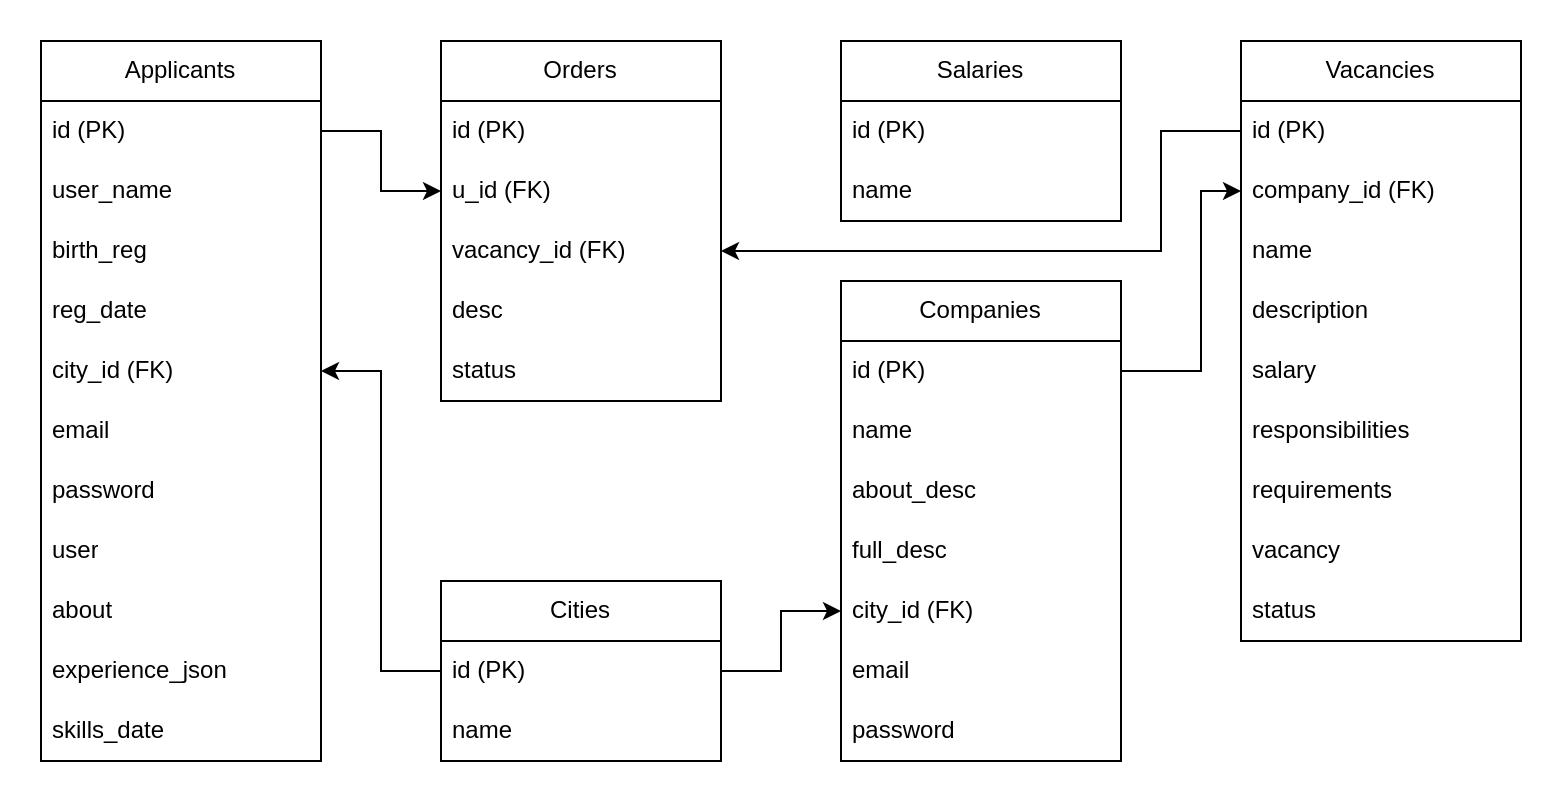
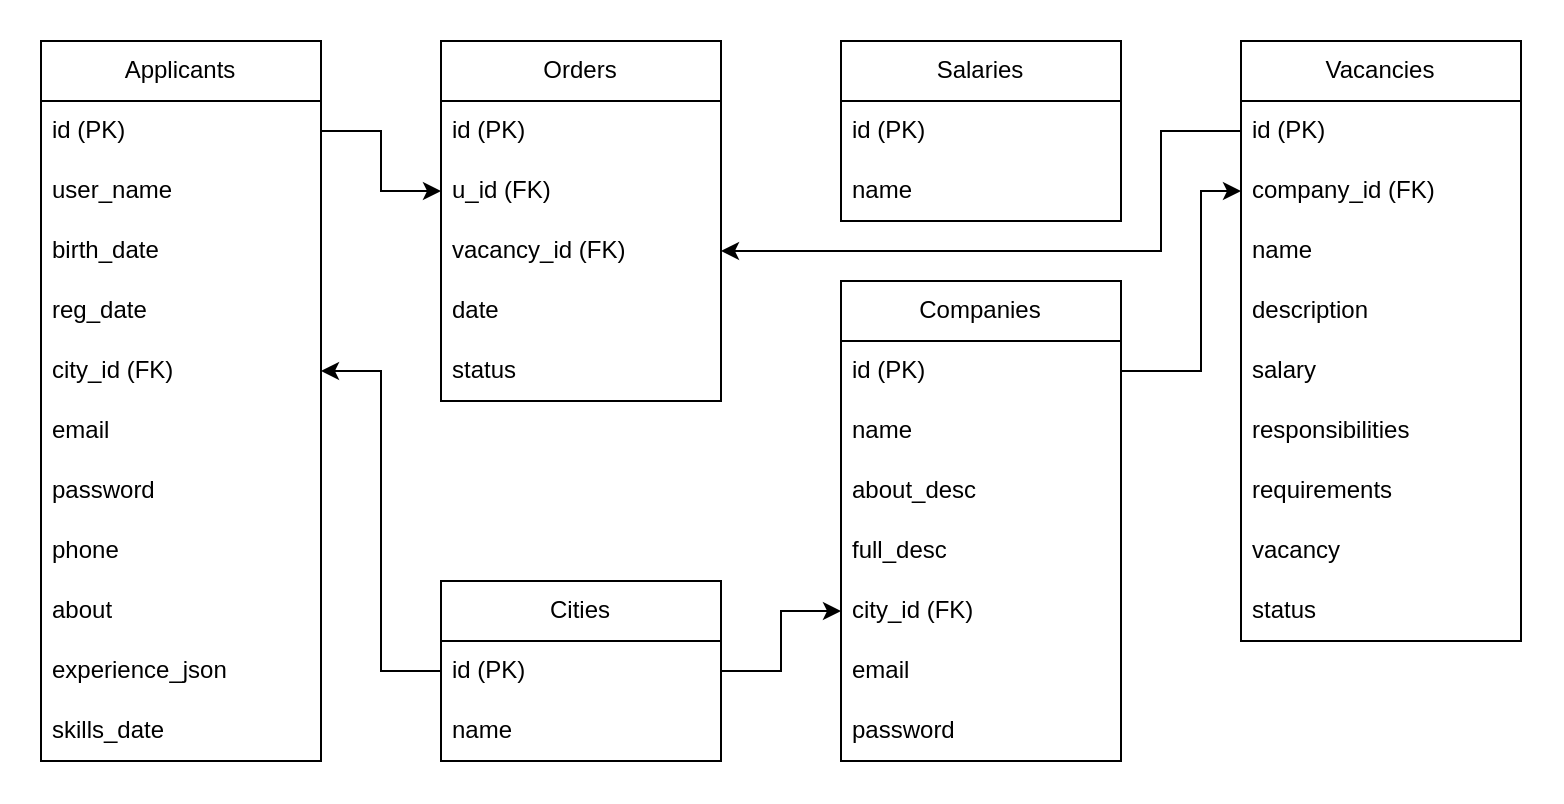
- <mxCell id="5" value="birth_reg" style="text;strokeColor=none;fillColor=none;align=left;verticalAlign=middle;spacingLeft=4;spacingRight=4;overflow=hidden;points=[[0,0.5],[1,0.5]];portConstraint=eastwest;rotatable=0;whiteSpace=wrap;html=1;" vertex="1" parent="2"><mxGeometry y="90" width="140" height="30" as="geometry" /></mxCell>
+ <mxCell id="5" value="birth_date" style="text;strokeColor=none;fillColor=none;align=left;verticalAlign=middle;spacingLeft=4;spacingRight=4;overflow=hidden;points=[[0,0.5],[1,0.5]];portConstraint=eastwest;rotatable=0;whiteSpace=wrap;html=1;" vertex="1" parent="2"><mxGeometry y="90" width="140" height="30" as="geometry" /></mxCell>
- <mxCell id="45" value="desc" style="text;strokeColor=none;fillColor=none;align=left;verticalAlign=middle;spacingLeft=4;spacingRight=4;overflow=hidden;points=[[0,0.5],[1,0.5]];portConstraint=eastwest;rotatable=0;whiteSpace=wrap;html=1;" vertex="1" parent="41"><mxGeometry y="120" width="140" height="30" as="geometry" /></mxCell>
+ <mxCell id="45" value="date" style="text;strokeColor=none;fillColor=none;align=left;verticalAlign=middle;spacingLeft=4;spacingRight=4;overflow=hidden;points=[[0,0.5],[1,0.5]];portConstraint=eastwest;rotatable=0;whiteSpace=wrap;html=1;" vertex="1" parent="41"><mxGeometry y="120" width="140" height="30" as="geometry" /></mxCell>
- <mxCell id="10" value="user" style="text;strokeColor=none;fillColor=none;align=left;verticalAlign=middle;spacingLeft=4;spacingRight=4;overflow=hidden;points=[[0,0.5],[1,0.5]];portConstraint=eastwest;rotatable=0;whiteSpace=wrap;html=1;" vertex="1" parent="2"><mxGeometry y="240" width="140" height="30" as="geometry" /></mxCell>
+ <mxCell id="10" value="phone" style="text;strokeColor=none;fillColor=none;align=left;verticalAlign=middle;spacingLeft=4;spacingRight=4;overflow=hidden;points=[[0,0.5],[1,0.5]];portConstraint=eastwest;rotatable=0;whiteSpace=wrap;html=1;" vertex="1" parent="2"><mxGeometry y="240" width="140" height="30" as="geometry" /></mxCell>
